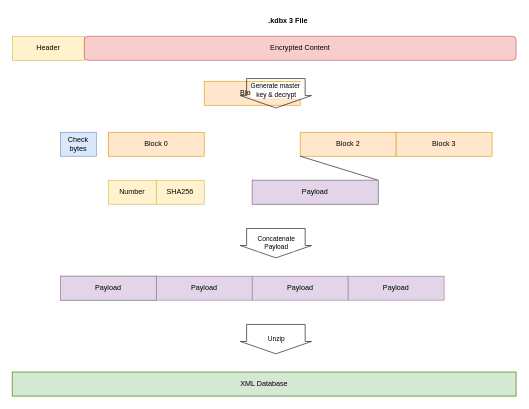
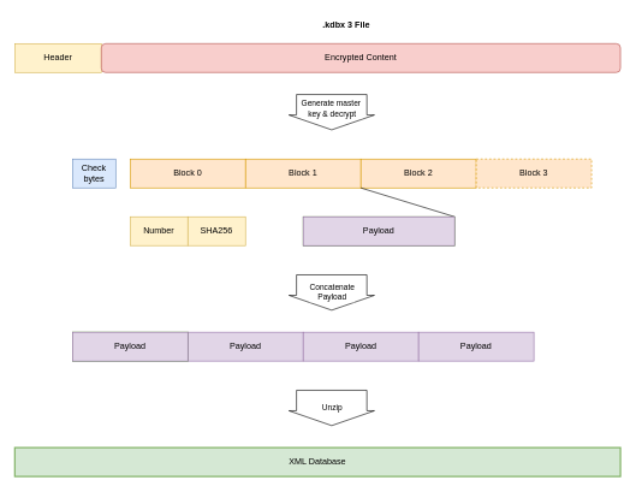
- <mxCell id="6" value="Block 1" style="rounded=0;whiteSpace=wrap;html=1;fillColor=#ffe6cc;strokeColor=#d79b00;" parent="1" vertex="1"><mxGeometry x="340" y="135" width="160" height="40" as="geometry" /></mxCell>
+ <mxCell id="6" value="Block 1" style="rounded=0;whiteSpace=wrap;html=1;fillColor=#ffe6cc;strokeColor=#d79b00;" parent="1" vertex="1"><mxGeometry x="340" y="220" width="160" height="40" as="geometry" /></mxCell>
- <mxCell id="8" value="Block 3" style="rounded=0;whiteSpace=wrap;html=1;fillColor=#ffe6cc;strokeColor=#d79b00;" parent="1" vertex="1"><mxGeometry x="660" y="220" width="160" height="40" as="geometry" /></mxCell>
+ <mxCell id="8" value="Block 3" style="rounded=0;whiteSpace=wrap;html=1;fillColor=#ffe6cc;strokeColor=#d79b00;dashed=1;" parent="1" vertex="1"><mxGeometry x="660" y="220" width="160" height="40" as="geometry" /></mxCell>
